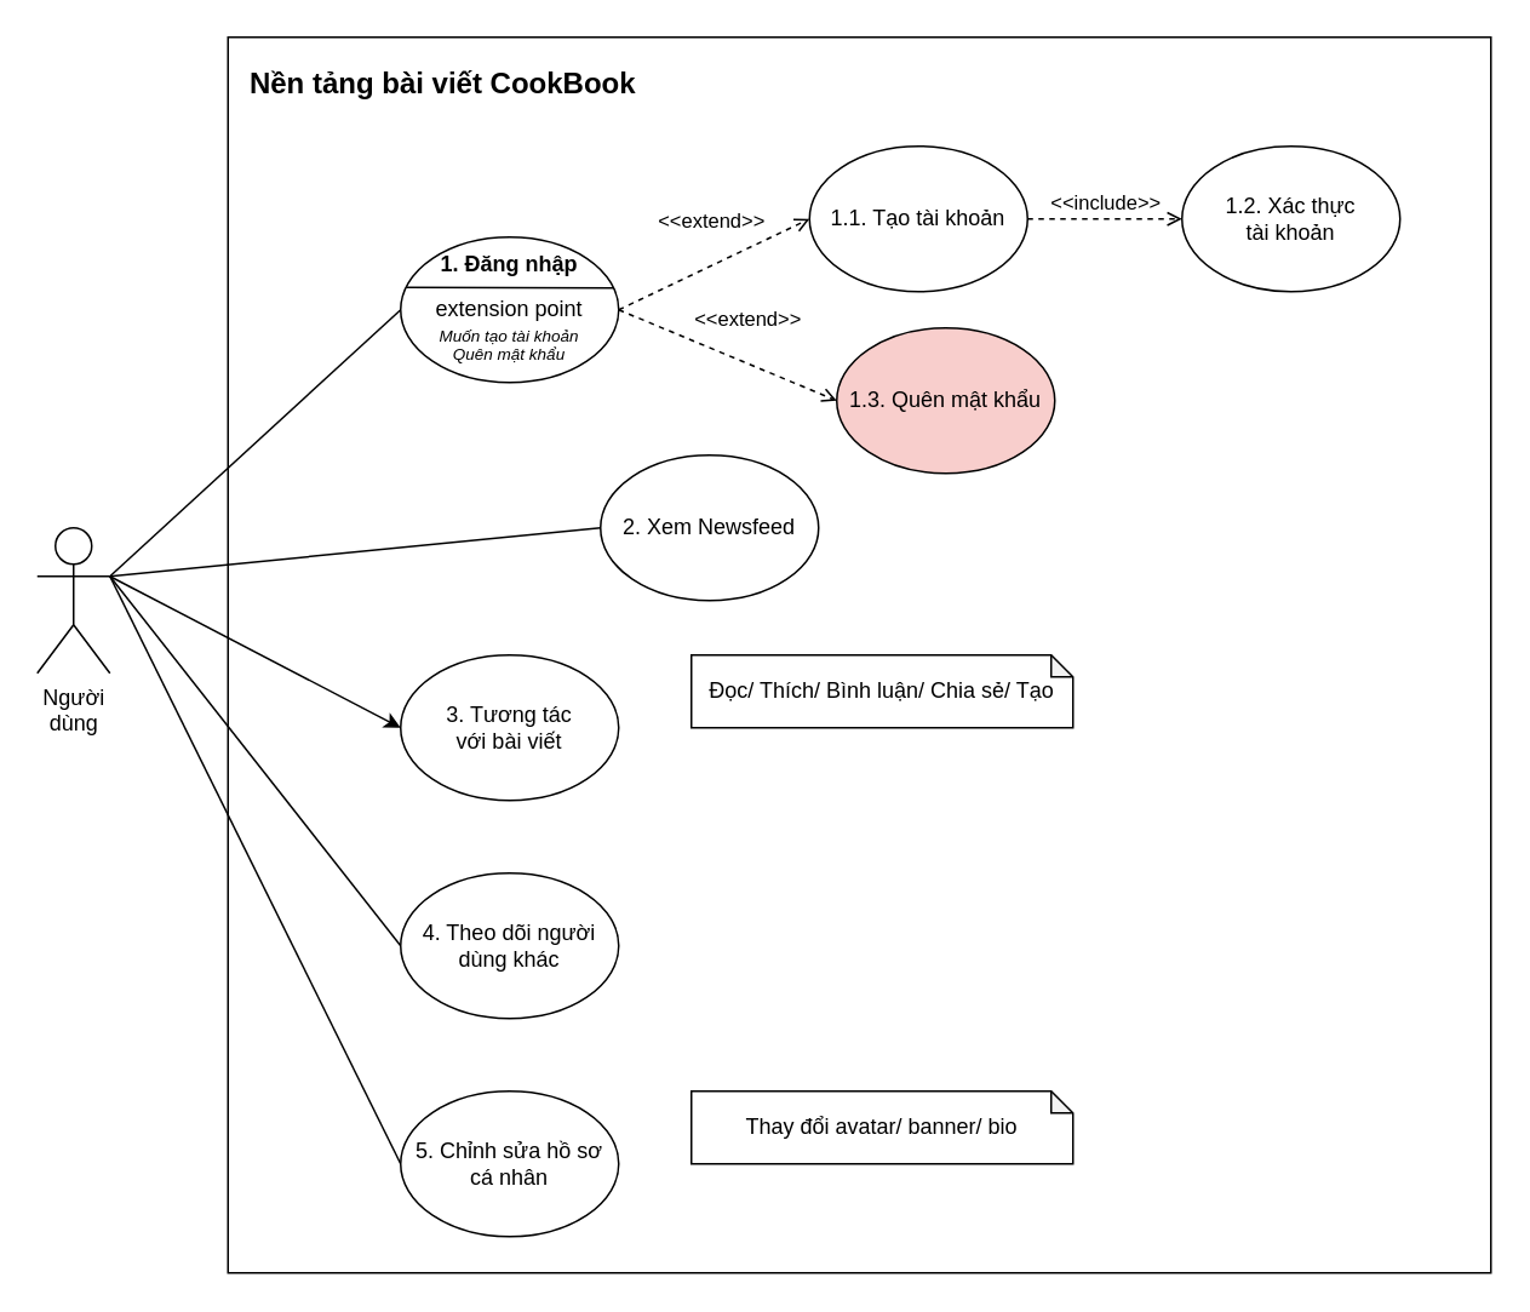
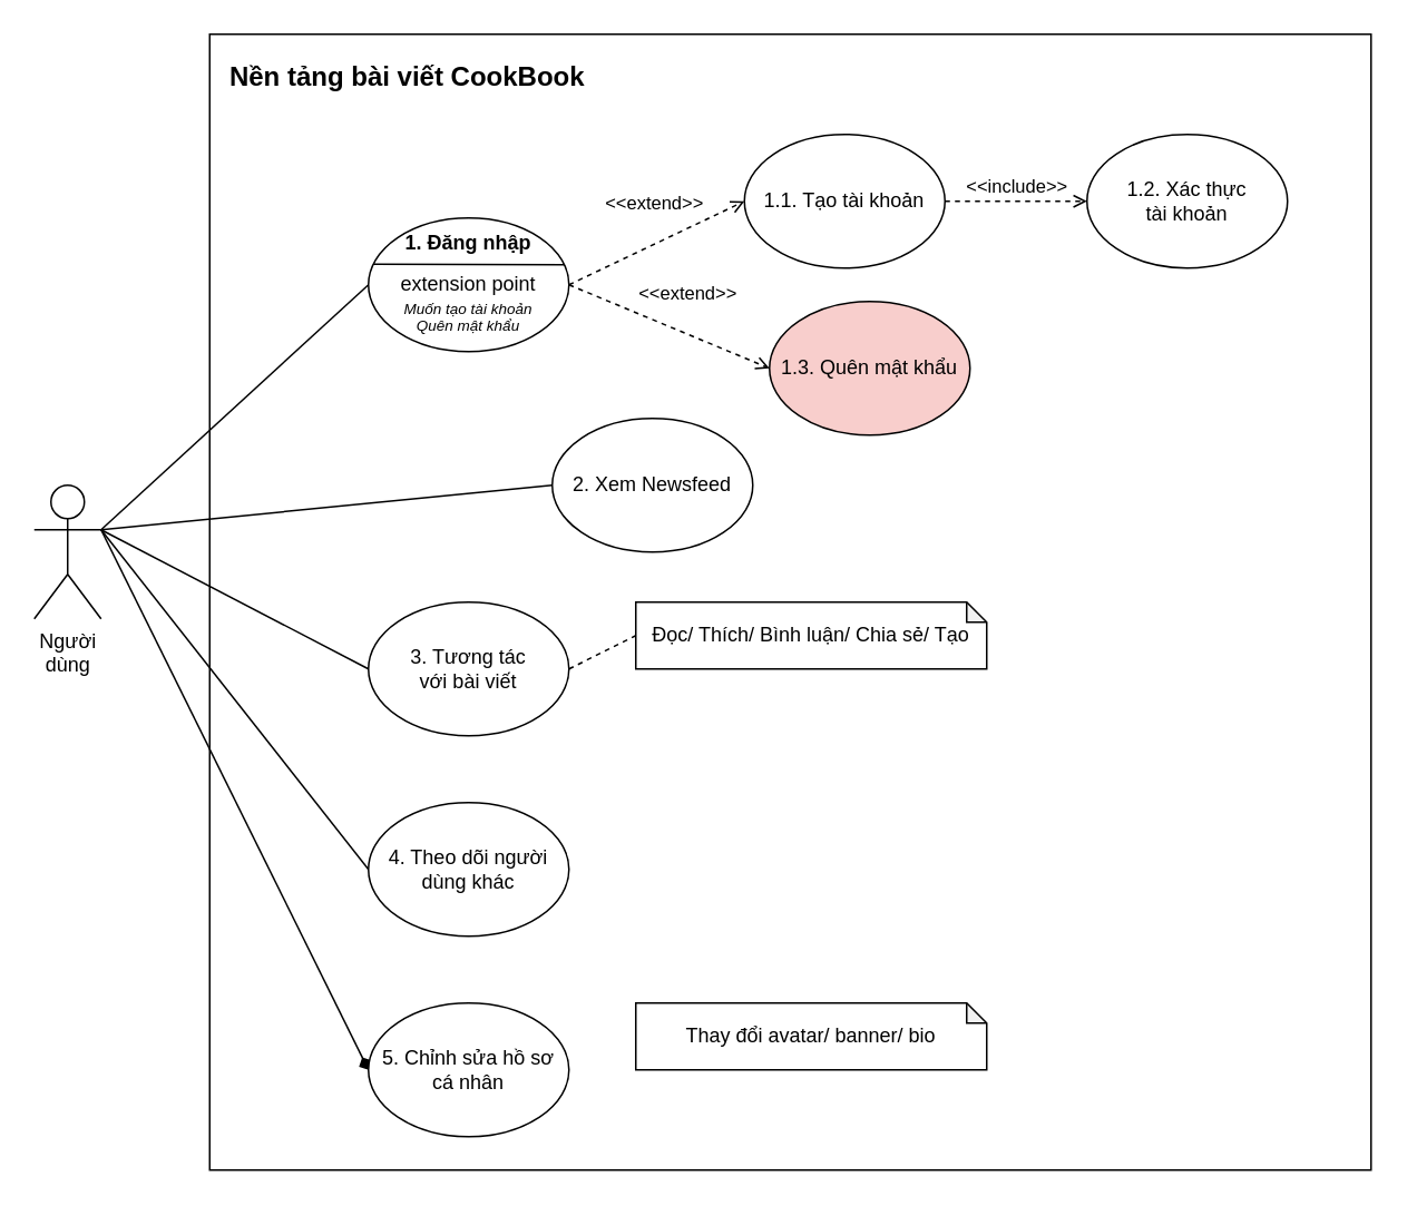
+ <mxCell id="23" value="" style="endArrow=none;dashed=1;html=1;rounded=0;exitX=1;exitY=0.5;exitDx=0;exitDy=0;entryX=0;entryY=0.5;entryDx=0;entryDy=0;entryPerimeter=0;" edge="1" parent="1" source="20" target="22"><mxGeometry width="50" height="50" relative="1" as="geometry"><mxPoint x="370" y="500" as="sourcePoint" /><mxPoint x="420" y="450" as="targetPoint" /></mxGeometry></mxCell>
- <mxCell id="21" value="" style="endArrow=classic;html=1;rounded=0;fontSize=12;exitX=1;exitY=0.333;exitDx=0;exitDy=0;exitPerimeter=0;entryX=0;entryY=0.5;entryDx=0;entryDy=0;" edge="1" parent="1" source="3" target="20"><mxGeometry width="50" height="50" relative="1" as="geometry"><mxPoint x="70" y="327" as="sourcePoint" /><mxPoint x="230" y="300" as="targetPoint" /></mxGeometry></mxCell>
+ <mxCell id="21" value="" style="endArrow=none;html=1;rounded=0;fontSize=12;exitX=1;exitY=0.333;exitDx=0;exitDy=0;exitPerimeter=0;entryX=0;entryY=0.5;entryDx=0;entryDy=0;" edge="1" parent="1" source="3" target="20"><mxGeometry width="50" height="50" relative="1" as="geometry"><mxPoint x="70" y="327" as="sourcePoint" /><mxPoint x="230" y="300" as="targetPoint" /></mxGeometry></mxCell>
- <mxCell id="24" value="" style="endArrow=none;html=1;rounded=0;exitX=1;exitY=0.333;exitDx=0;exitDy=0;exitPerimeter=0;fontSize=12;entryX=0;entryY=0.5;entryDx=0;entryDy=0;" edge="1" parent="1" source="3" target="25"><mxGeometry width="50" height="50" relative="1" as="geometry"><mxPoint x="70" y="327" as="sourcePoint" /><mxPoint x="200" y="590" as="targetPoint" /></mxGeometry></mxCell>
+ <mxCell id="24" value="" style="endArrow=diamond;html=1;rounded=0;exitX=1;exitY=0.333;exitDx=0;exitDy=0;exitPerimeter=0;fontSize=12;entryX=0;entryY=0.5;entryDx=0;entryDy=0;" edge="1" parent="1" source="3" target="25"><mxGeometry width="50" height="50" relative="1" as="geometry"><mxPoint x="70" y="327" as="sourcePoint" /><mxPoint x="200" y="590" as="targetPoint" /></mxGeometry></mxCell>
